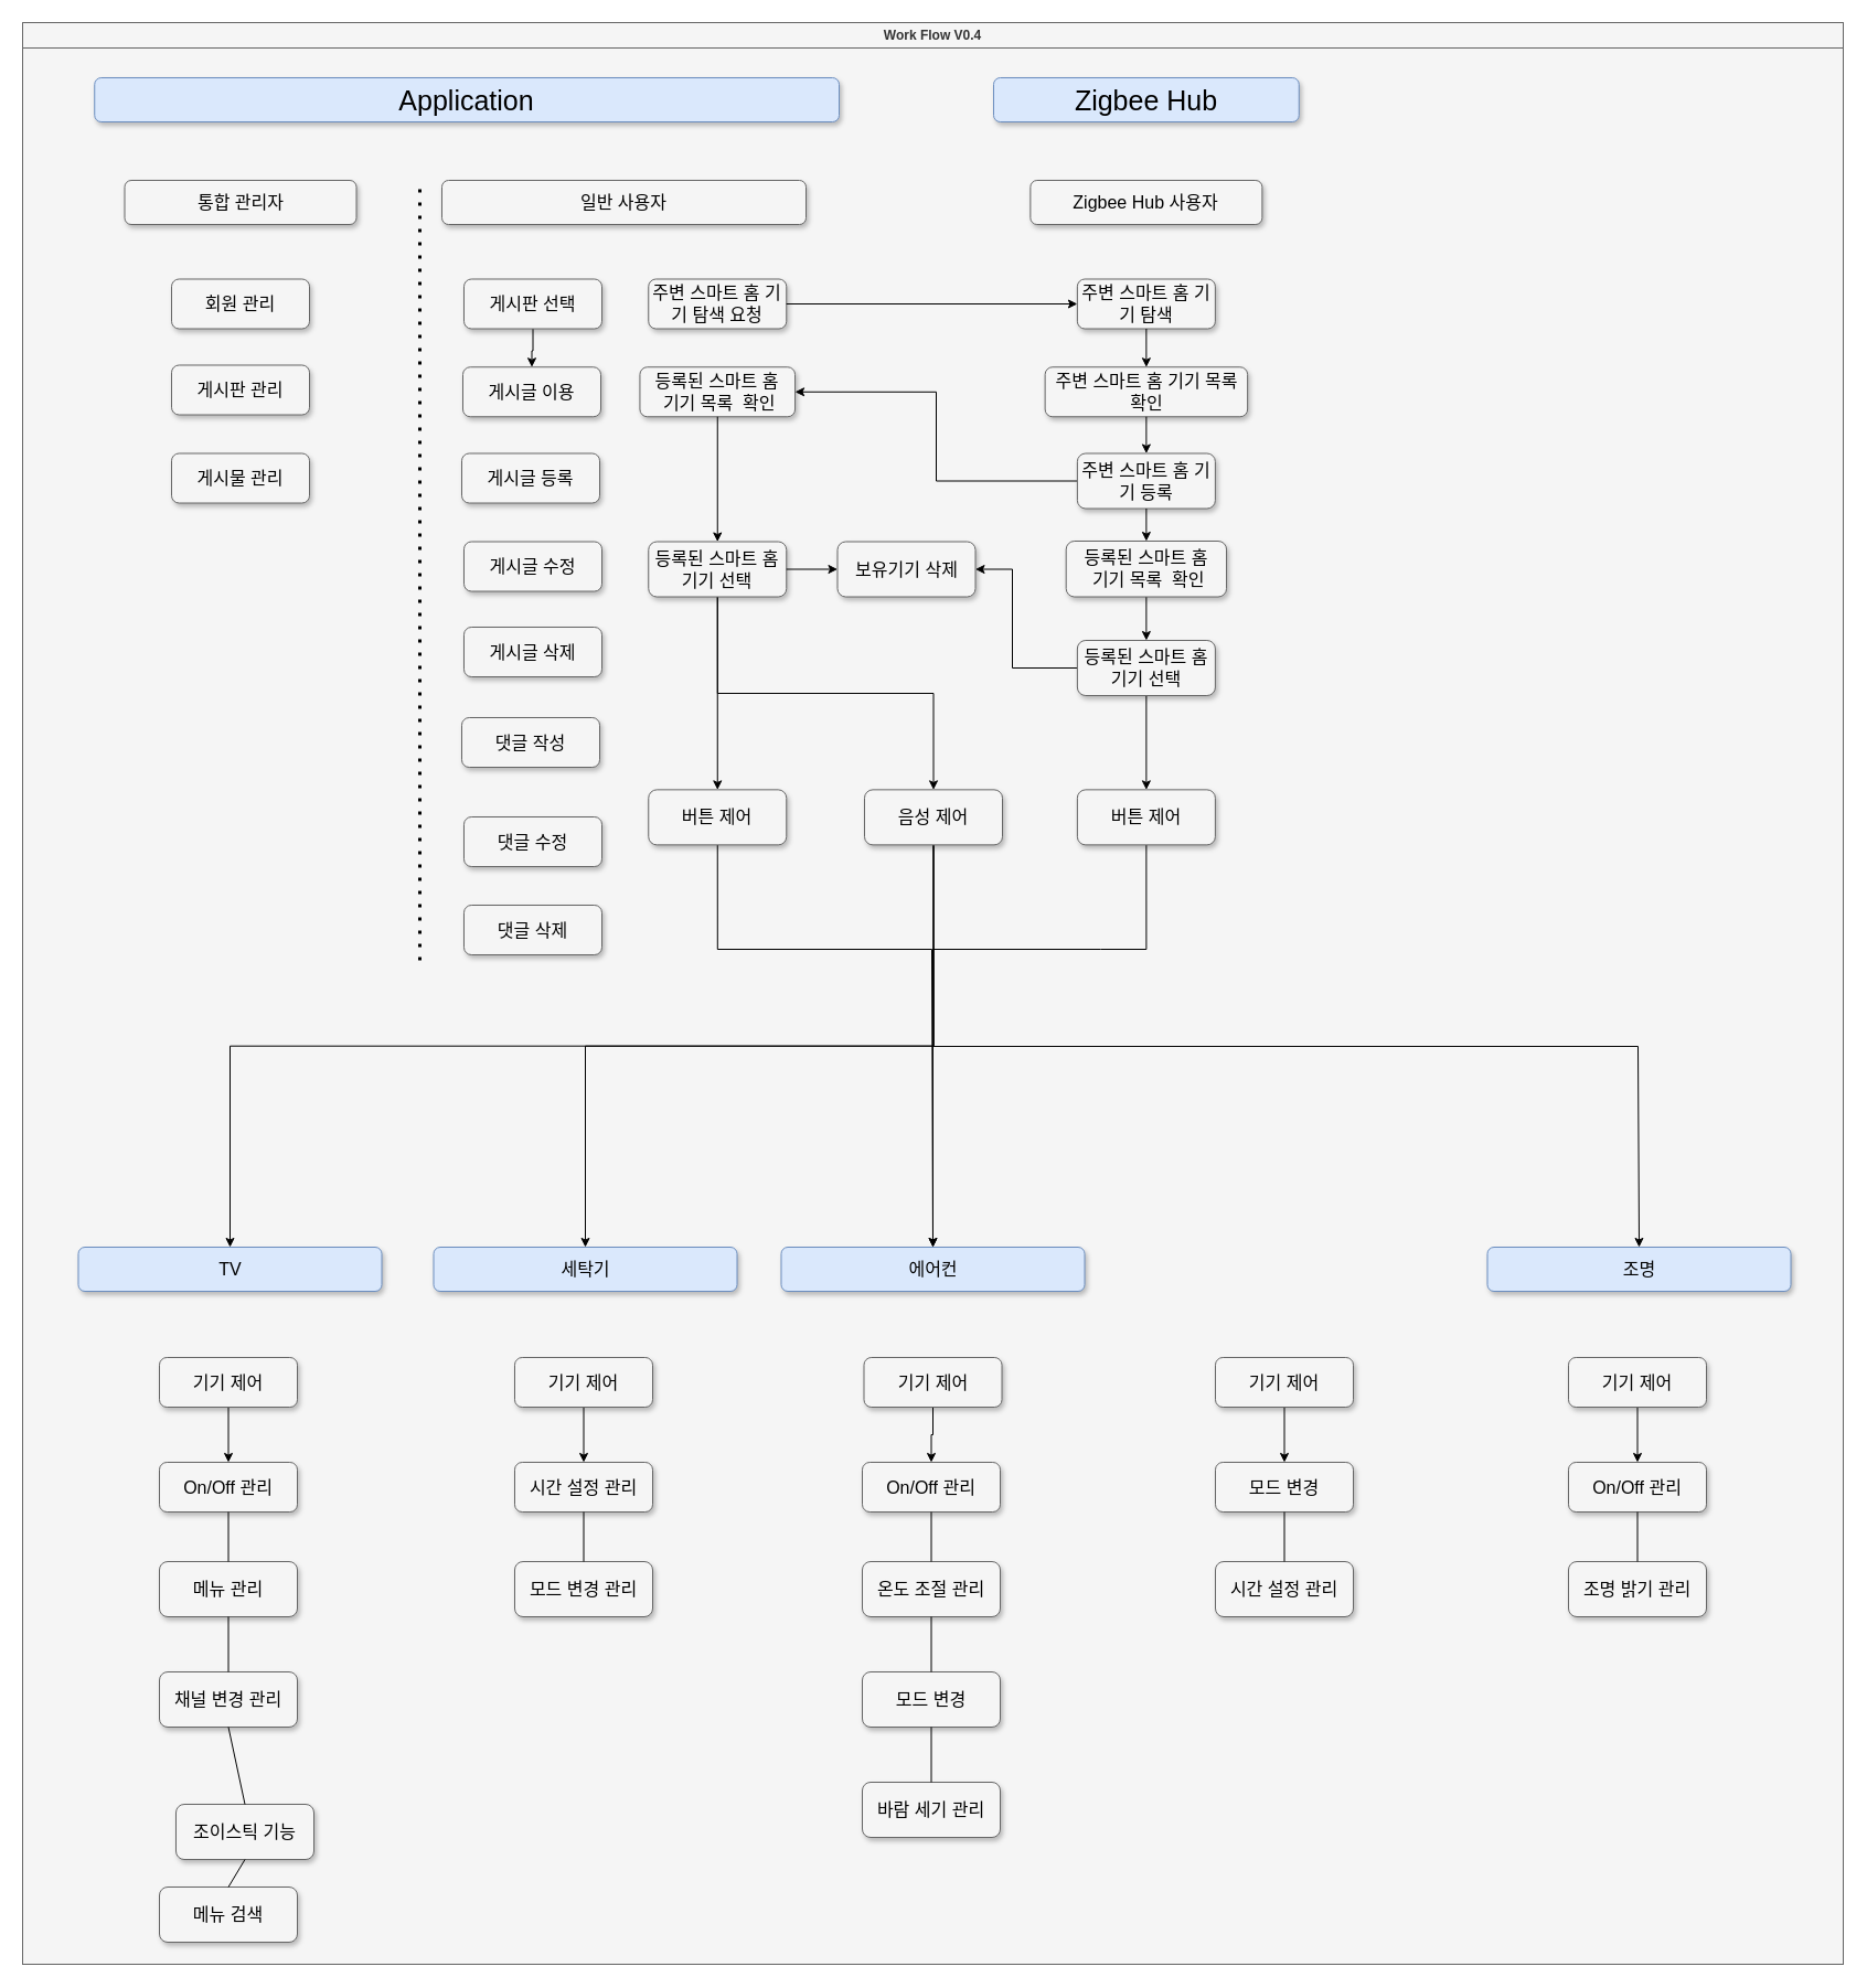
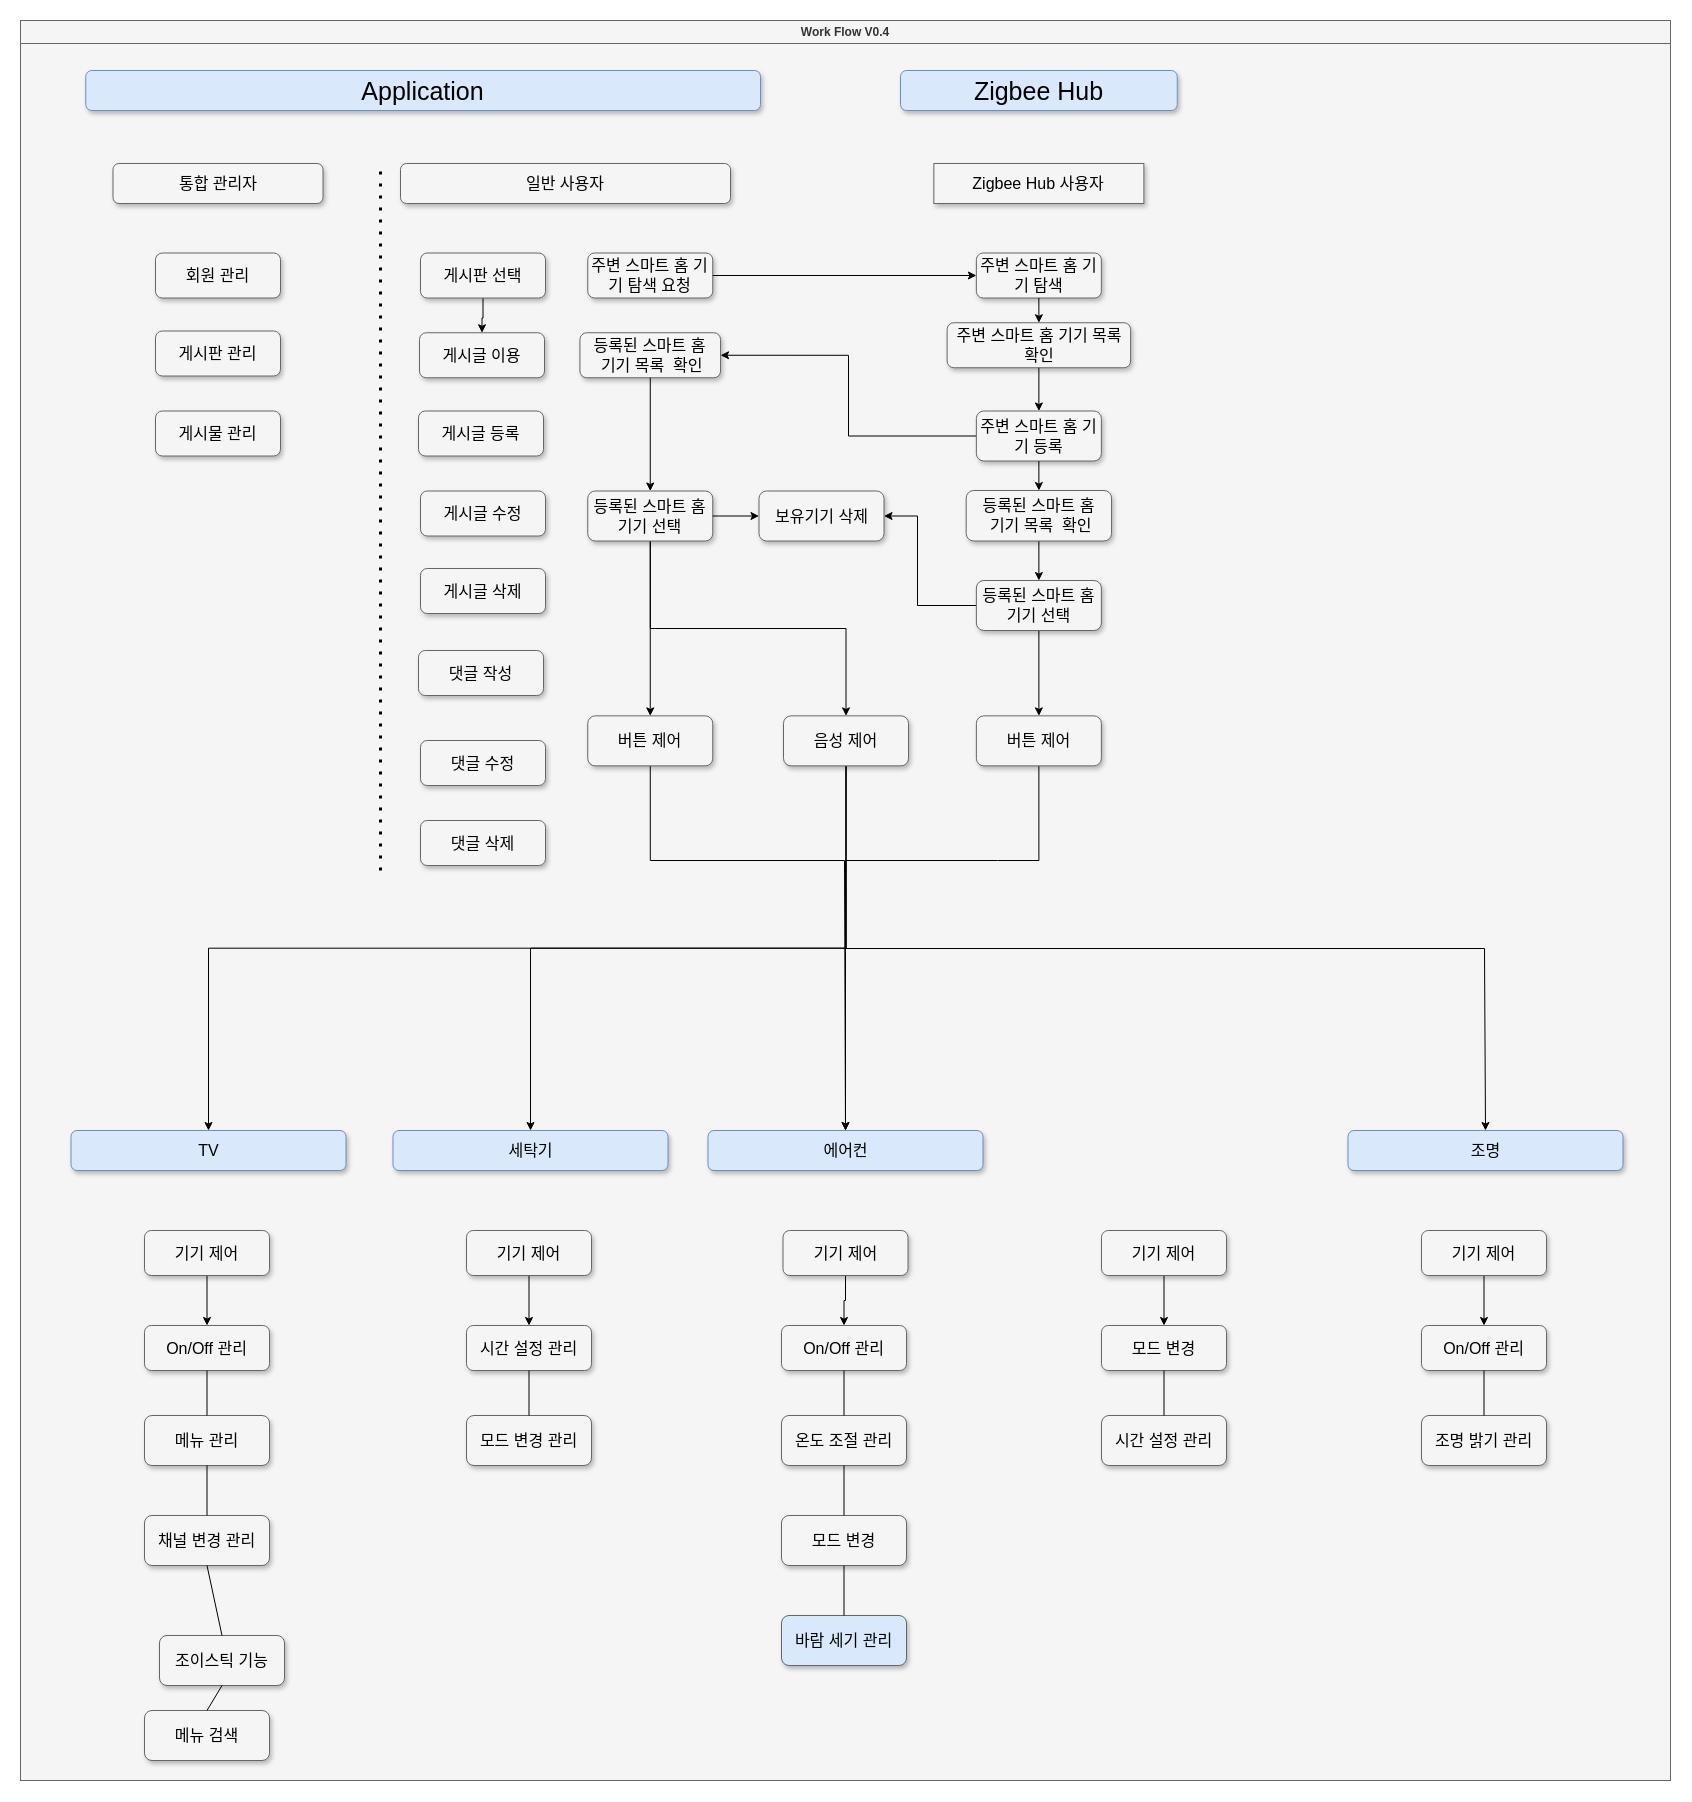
- <mxCell id="41" value="Zigbee Hub 사용자" style="whiteSpace=wrap;html=1;rounded=1;shadow=1;strokeWidth=1;fontSize=16;align=center;fillColor=#f5f5f5;strokeColor=#666666;" vertex="1" parent="3"><mxGeometry x="913.37" y="123" width="210" height="40" as="geometry" /></mxCell>
+ <mxCell id="41" value="Zigbee Hub 사용자" style="whiteSpace=wrap;html=1;shadow=1;strokeWidth=1;fontSize=16;align=center;fillColor=#f5f5f5;strokeColor=#666666;rounded=0;" vertex="1" parent="3"><mxGeometry x="913.37" y="123" width="210" height="40" as="geometry" /></mxCell>
- <mxCell id="21" value="주변 스마트 홈 기기&amp;nbsp;목록 확인" style="whiteSpace=wrap;html=1;rounded=1;shadow=1;strokeWidth=1;fontSize=16;align=center;fillColor=#f5f5f5;strokeColor=#666666;" vertex="1" parent="3"><mxGeometry x="926.63" y="292.25" width="183.5" height="45" as="geometry" /></mxCell>
+ <mxCell id="21" value="주변 스마트 홈 기기&amp;nbsp;목록 확인" style="whiteSpace=wrap;html=1;rounded=1;shadow=1;strokeWidth=1;fontSize=16;align=center;fillColor=#f5f5f5;strokeColor=#666666;" vertex="1" parent="3"><mxGeometry x="926.63" y="282.25" width="183.5" height="45" as="geometry" /></mxCell>
- <mxCell id="58" value="&lt;span&gt;바람 세기 관리&lt;/span&gt;" style="whiteSpace=wrap;html=1;rounded=1;shadow=1;strokeWidth=1;fontSize=16;align=center;fillColor=#f5f5f5;strokeColor=#666666;" vertex="1" parent="3"><mxGeometry x="761" y="1575" width="125" height="50" as="geometry" /></mxCell>
+ <mxCell id="58" value="&lt;span&gt;바람 세기 관리&lt;/span&gt;" style="whiteSpace=wrap;html=1;rounded=1;shadow=1;strokeWidth=1;fontSize=16;align=center;fillColor=#dae8fc;strokeColor=#666666;" vertex="1" parent="3"><mxGeometry x="761" y="1575" width="125" height="50" as="geometry" /></mxCell>
